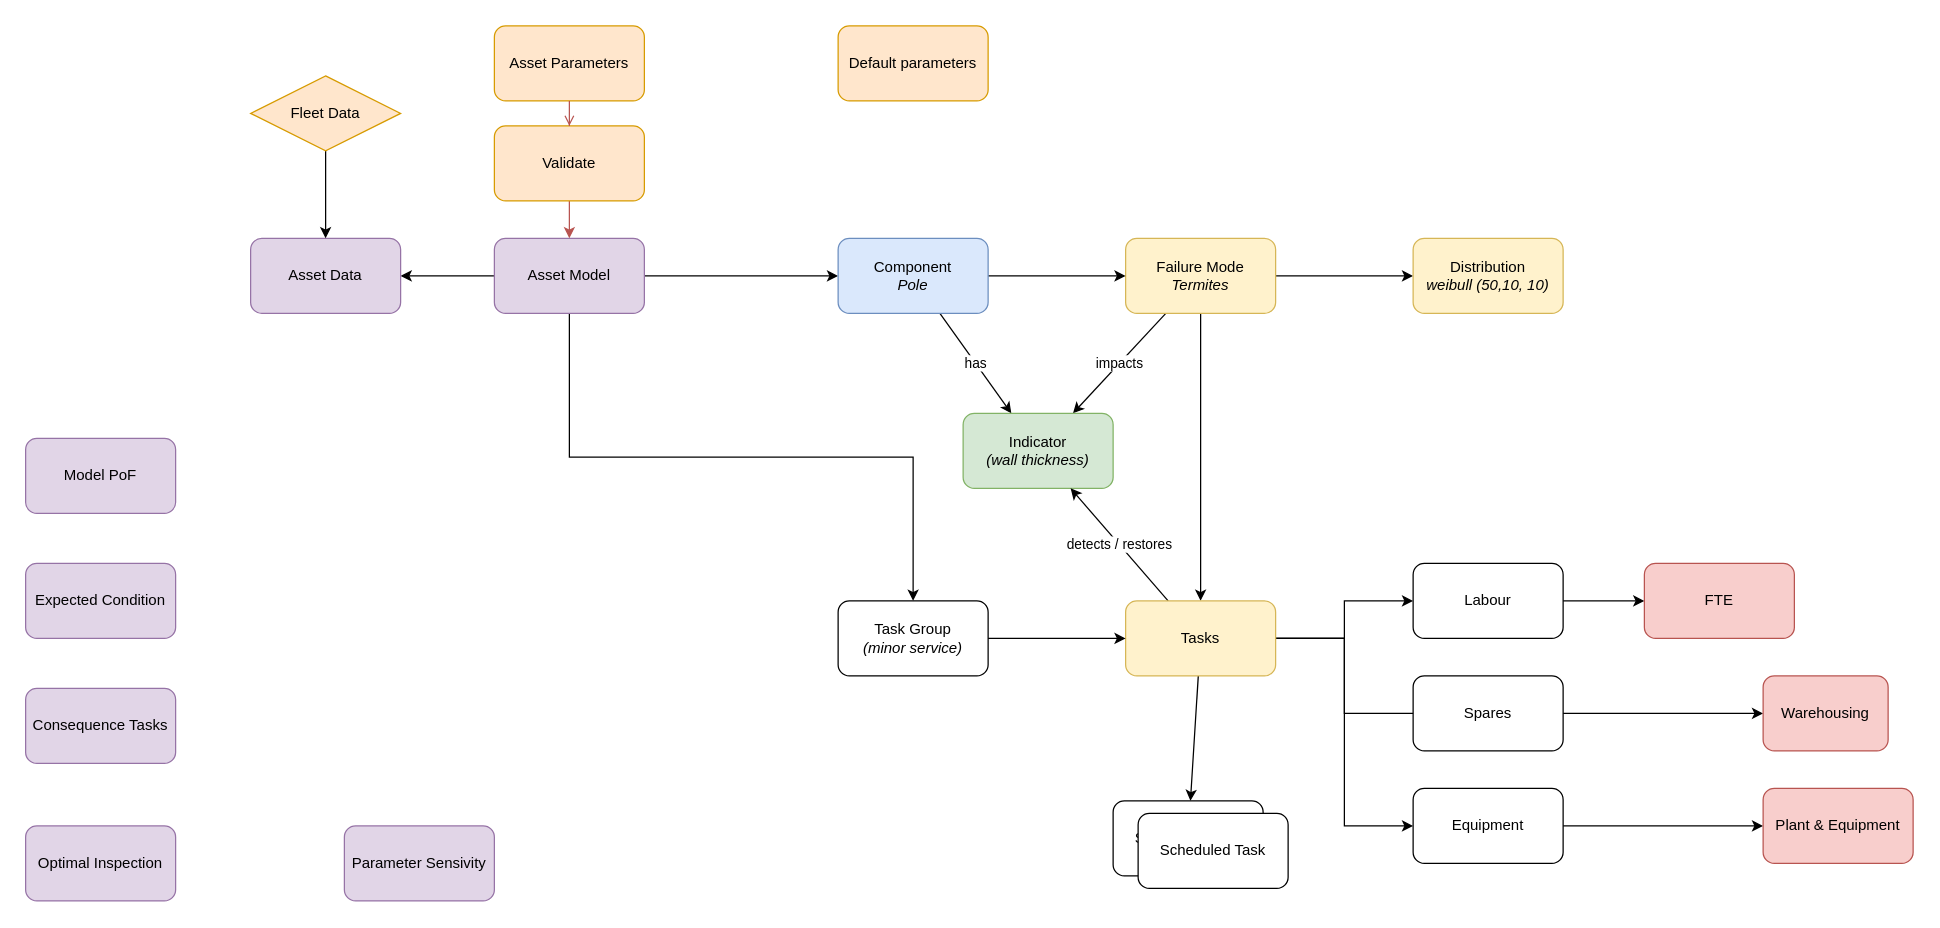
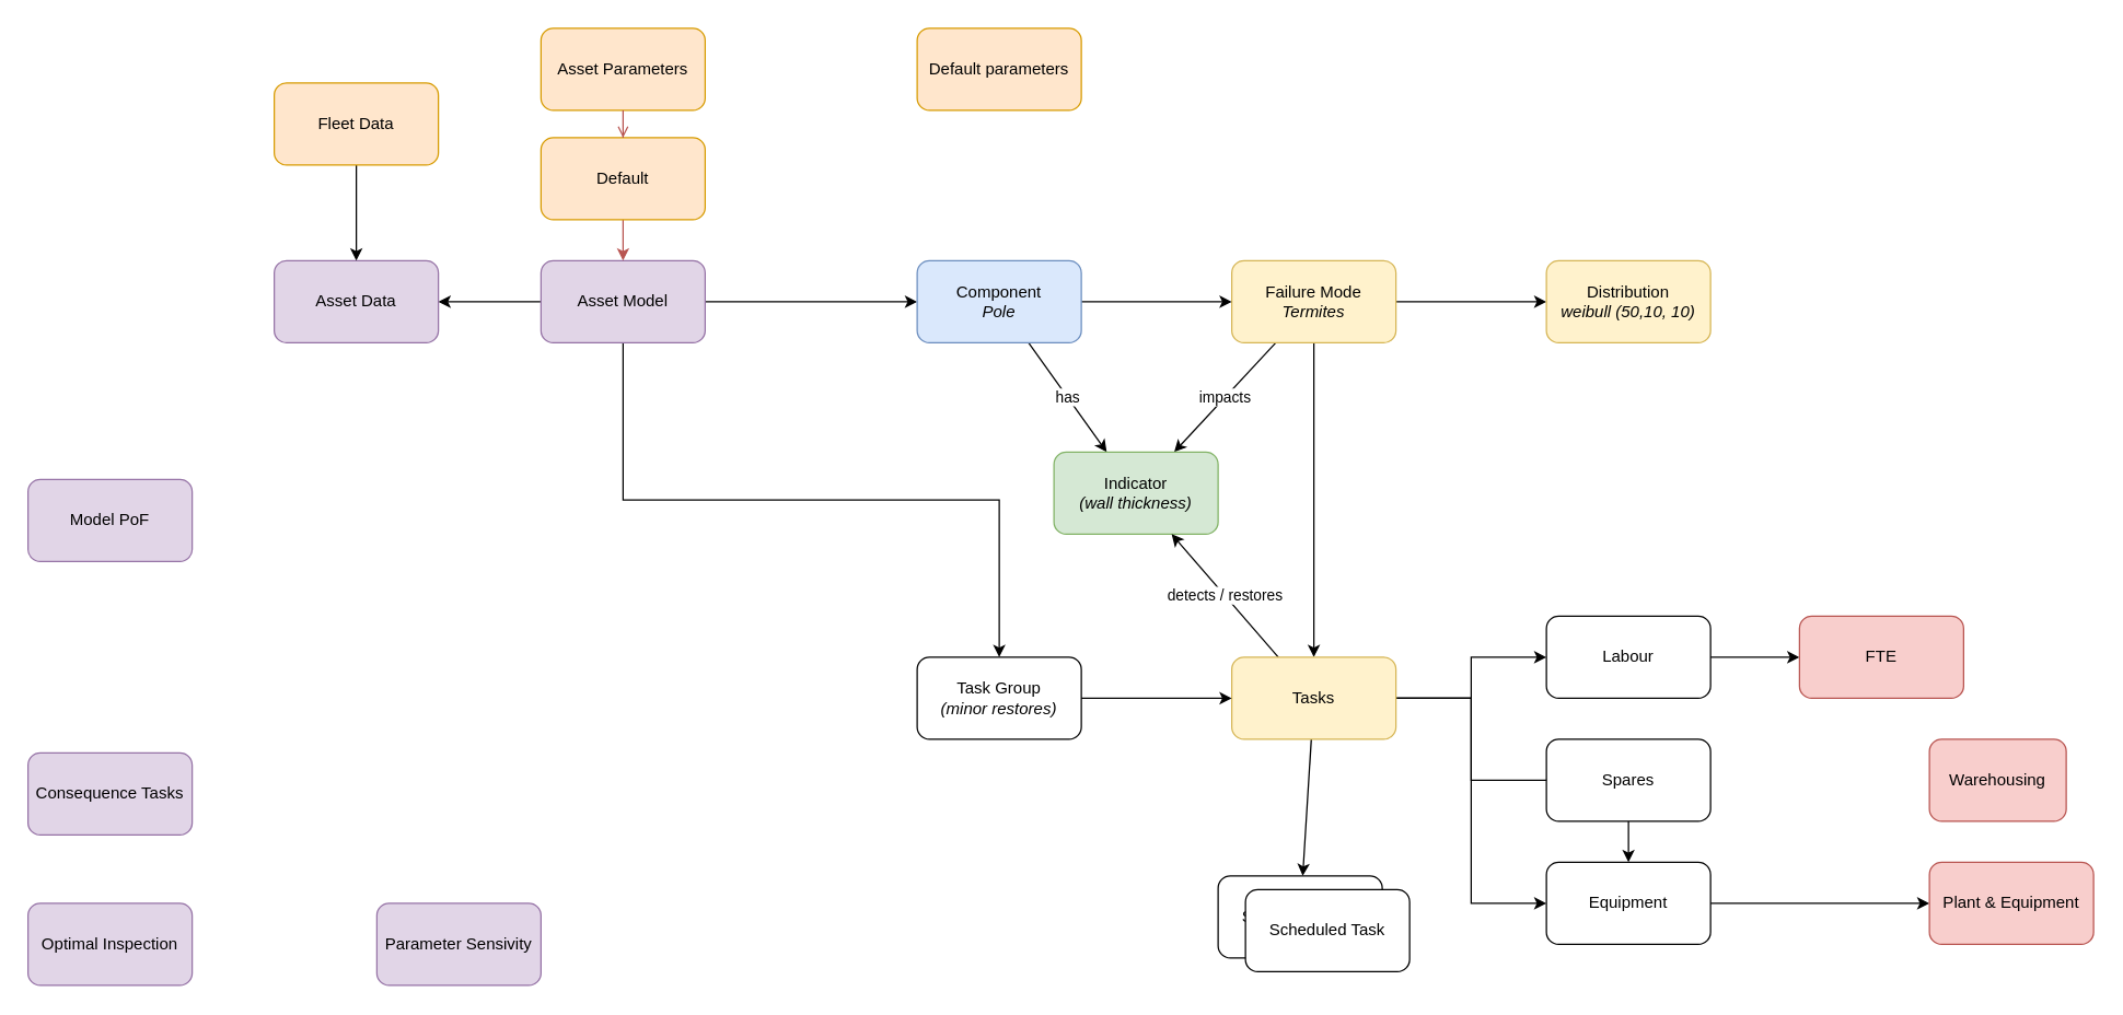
- <mxCell id="35" value="Fleet Data" style="rhombus;whiteSpace=wrap;html=1;labelBackgroundColor=none;fillColor=#ffe6cc;strokeColor=#d79b00;" parent="1" vertex="1"><mxGeometry x="200" y="60" width="120" height="60" as="geometry" /></mxCell>
+ <mxCell id="35" value="Fleet Data" style="rounded=1;whiteSpace=wrap;html=1;labelBackgroundColor=none;fillColor=#ffe6cc;strokeColor=#d79b00;" parent="1" vertex="1"><mxGeometry x="200" y="60" width="120" height="60" as="geometry" /></mxCell>
- <mxCell id="44" value="Validate" style="rounded=1;whiteSpace=wrap;html=1;labelBackgroundColor=none;fillColor=#ffe6cc;strokeColor=#d79b00;" parent="1" vertex="1"><mxGeometry x="395" y="100" width="120" height="60" as="geometry" /></mxCell>
+ <mxCell id="44" value="Default" style="rounded=1;whiteSpace=wrap;html=1;labelBackgroundColor=none;fillColor=#ffe6cc;strokeColor=#d79b00;" parent="1" vertex="1"><mxGeometry x="395" y="100" width="120" height="60" as="geometry" /></mxCell>
- <mxCell id="42" value="Expected Condition" style="rounded=1;whiteSpace=wrap;html=1;labelBackgroundColor=none;fillColor=#e1d5e7;strokeColor=#9673a6;" parent="1" vertex="1"><mxGeometry x="20" y="450" width="120" height="60" as="geometry" /></mxCell>
- <mxCell id="27" value="Task Group&lt;br&gt;&lt;i&gt;(minor service)&lt;/i&gt;" style="rounded=1;whiteSpace=wrap;html=1;labelBackgroundColor=none;fillColor=none;fontColor=#000000;" parent="1" vertex="1"><mxGeometry x="670" y="480" width="120" height="60" as="geometry" /></mxCell>
+ <mxCell id="27" value="Task Group&lt;br&gt;&lt;i&gt;(minor restores)&lt;/i&gt;" style="rounded=1;whiteSpace=wrap;html=1;labelBackgroundColor=none;fillColor=none;fontColor=#000000;" parent="1" vertex="1"><mxGeometry x="670" y="480" width="120" height="60" as="geometry" /></mxCell>
- <mxCell id="22" style="edgeStyle=orthogonalEdgeStyle;rounded=0;orthogonalLoop=1;jettySize=auto;html=1;entryX=0;entryY=0.5;entryDx=0;entryDy=0;fontColor=#000000;" parent="1" source="23" target="29" edge="1"><mxGeometry relative="1" as="geometry" /></mxCell>
+ <mxCell id="22" style="edgeStyle=orthogonalEdgeStyle;rounded=0;orthogonalLoop=1;jettySize=auto;html=1;fontColor=#000000;" parent="1" source="23" target="25" edge="1"><mxGeometry relative="1" as="geometry" /></mxCell>
